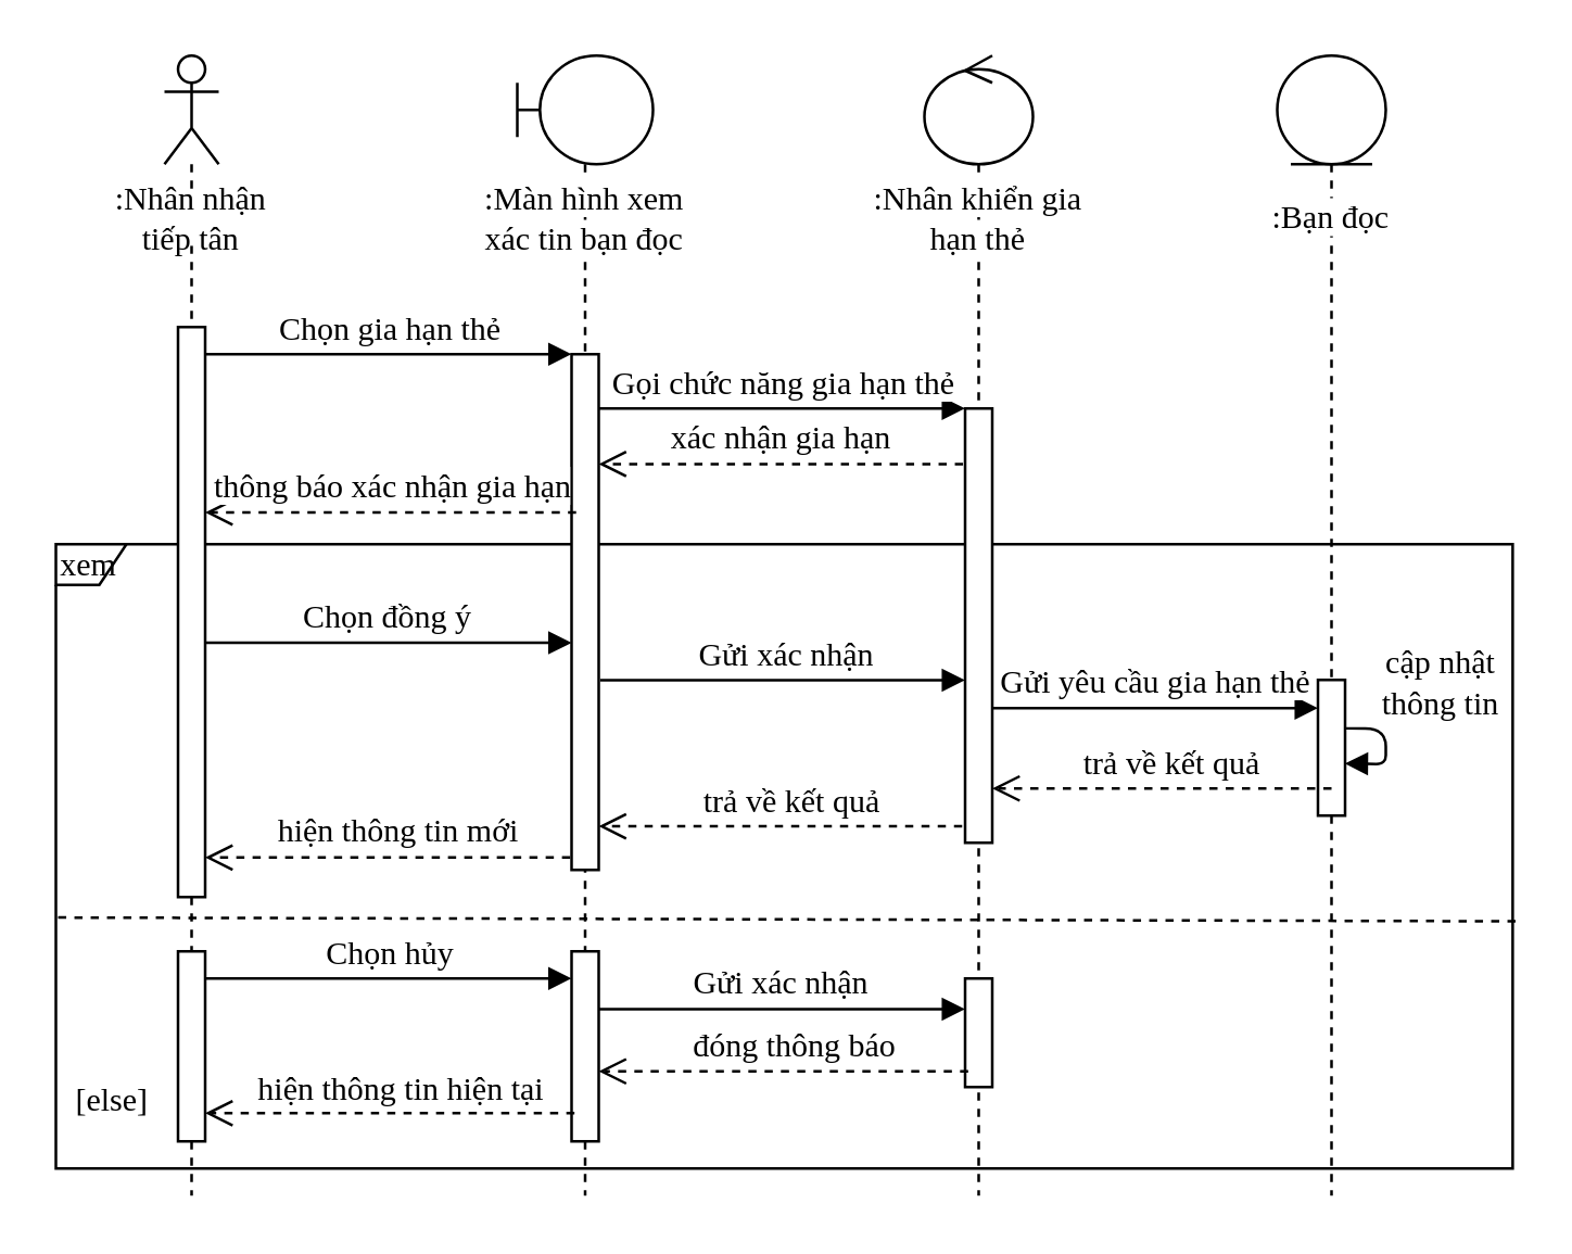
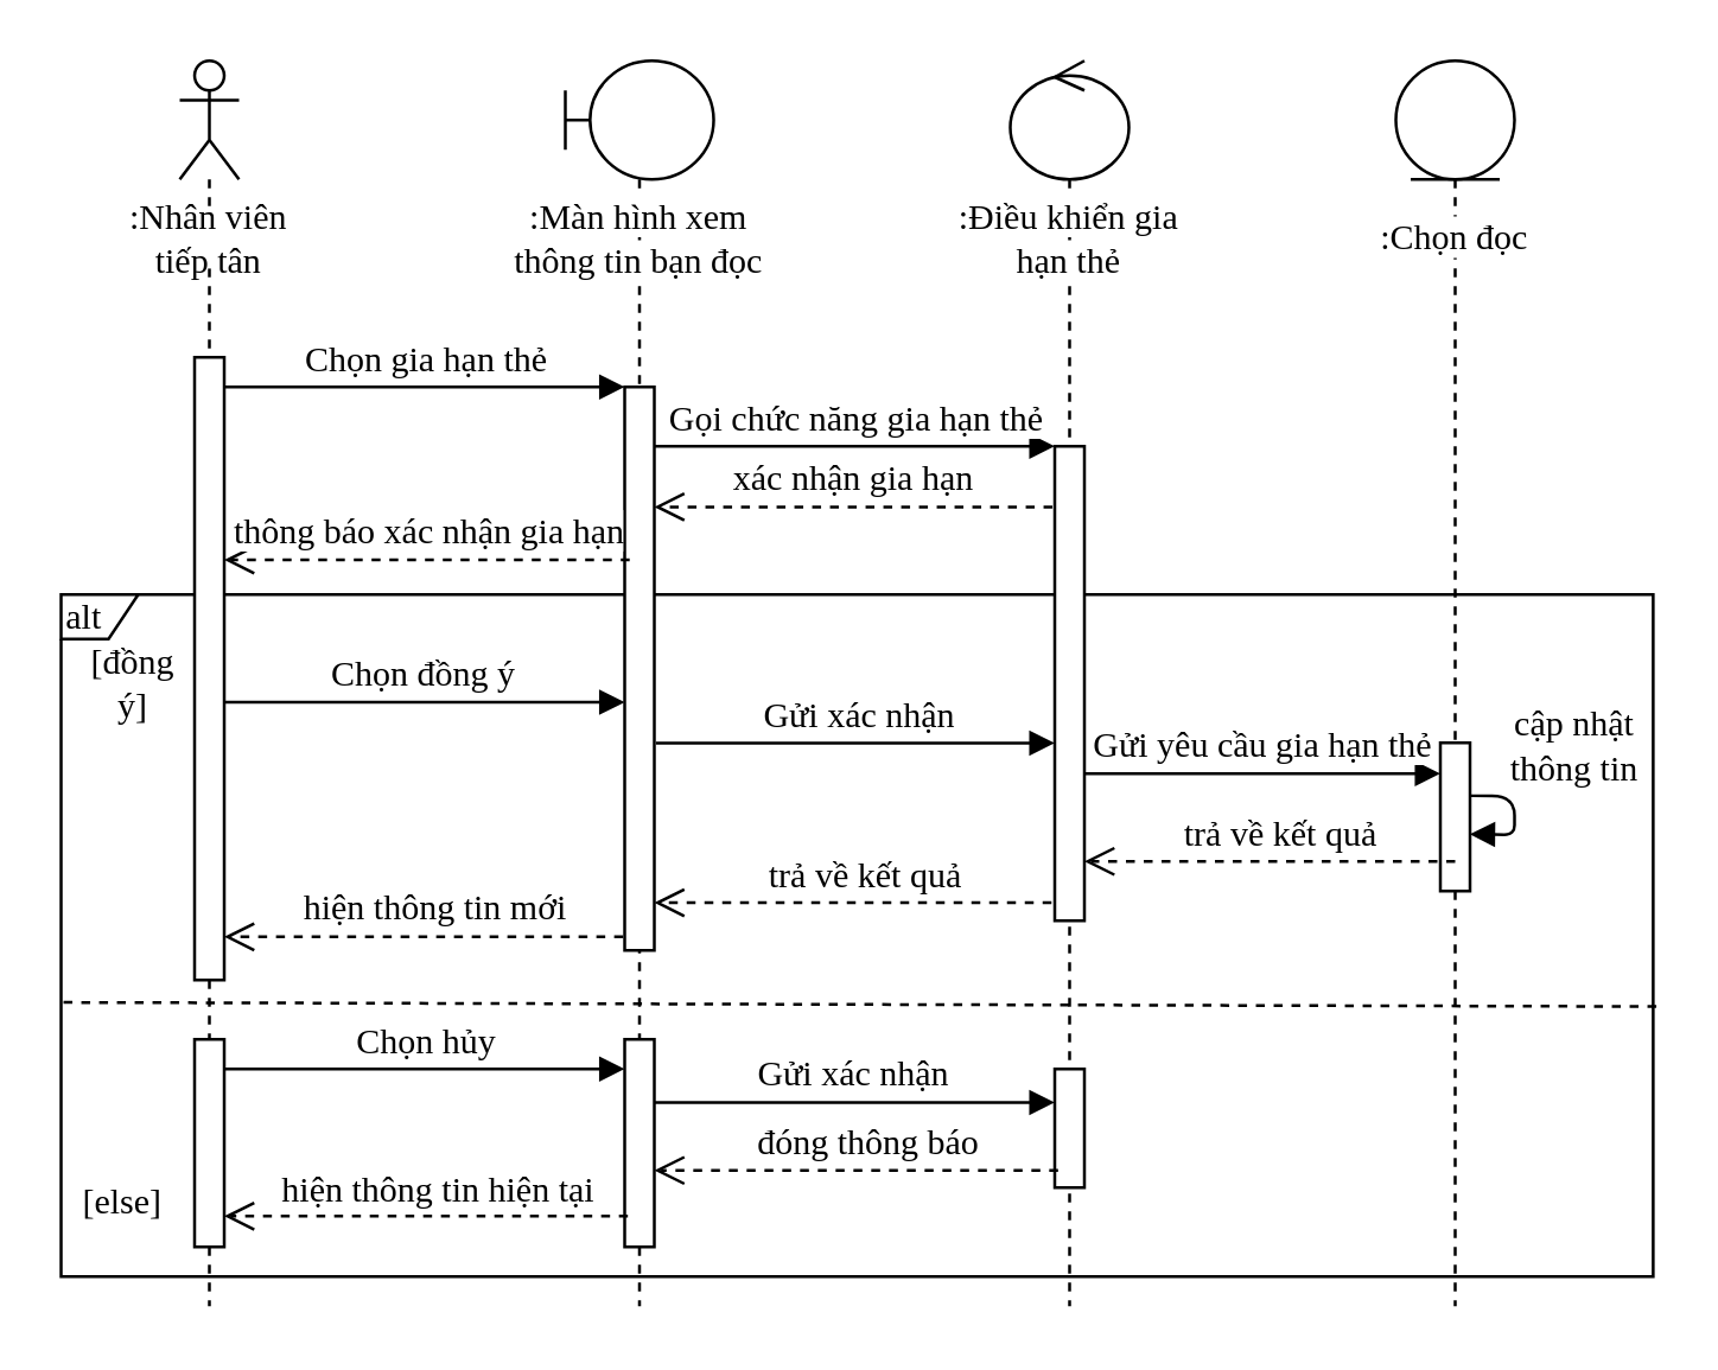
- <mxCell id="9" value=":Nhân nhận tiếp tân" style="text;html=1;strokeColor=none;fillColor=#FFFFFF;align=center;verticalAlign=middle;whiteSpace=wrap;rounded=0;fontSize=12;fontFamily=Times New Roman;" parent="1" vertex="1"><mxGeometry x="35" y="70" width="70" height="20" as="geometry" /></mxCell>
+ <mxCell id="9" value=":Nhân viên tiếp tân" style="text;html=1;strokeColor=none;fillColor=#FFFFFF;align=center;verticalAlign=middle;whiteSpace=wrap;rounded=0;fontSize=12;fontFamily=Times New Roman;" parent="1" vertex="1"><mxGeometry x="35" y="70" width="70" height="20" as="geometry" /></mxCell>
- <mxCell id="14" value="&lt;span style=&quot;background-color: rgb(255 , 255 , 255)&quot;&gt;:Màn hình xem xác tin bạn đọc&lt;/span&gt;" style="text;html=1;strokeColor=none;fillColor=none;align=center;verticalAlign=middle;whiteSpace=wrap;rounded=0;fontFamily=Times New Roman;fontSize=12;" parent="1" vertex="1"><mxGeometry x="169.83" y="70" width="90.34" height="20" as="geometry" /></mxCell>
+ <mxCell id="14" value="&lt;span style=&quot;background-color: rgb(255 , 255 , 255)&quot;&gt;:Màn hình xem thông tin bạn đọc&lt;/span&gt;" style="text;html=1;strokeColor=none;fillColor=none;align=center;verticalAlign=middle;whiteSpace=wrap;rounded=0;fontFamily=Times New Roman;fontSize=12;" parent="1" vertex="1"><mxGeometry x="169.83" y="70" width="90.34" height="20" as="geometry" /></mxCell>
- <mxCell id="15" value="&lt;span style=&quot;background-color: rgb(255 , 255 , 255)&quot;&gt;:Nhân khiển gia hạn thẻ&lt;/span&gt;" style="text;html=1;strokeColor=none;fillColor=none;align=center;verticalAlign=middle;whiteSpace=wrap;rounded=0;fontFamily=Times New Roman;fontSize=12;" parent="1" vertex="1"><mxGeometry x="320" y="70" width="80" height="20" as="geometry" /></mxCell>
+ <mxCell id="15" value="&lt;span style=&quot;background-color: rgb(255 , 255 , 255)&quot;&gt;:Điều khiển gia hạn thẻ&lt;/span&gt;" style="text;html=1;strokeColor=none;fillColor=none;align=center;verticalAlign=middle;whiteSpace=wrap;rounded=0;fontFamily=Times New Roman;fontSize=12;" parent="1" vertex="1"><mxGeometry x="320" y="70" width="80" height="20" as="geometry" /></mxCell>
- <mxCell id="26" value="&lt;span style=&quot;background-color: rgb(255 , 255 , 255)&quot;&gt;:Bạn đọc&lt;/span&gt;" style="text;html=1;strokeColor=none;fillColor=none;align=center;verticalAlign=middle;whiteSpace=wrap;rounded=0;fontFamily=Times New Roman;fontSize=12;" parent="1" vertex="1"><mxGeometry x="450" y="70" width="80" height="20" as="geometry" /></mxCell>
+ <mxCell id="26" value="&lt;span style=&quot;background-color: rgb(255 , 255 , 255)&quot;&gt;:Chọn đọc&lt;/span&gt;" style="text;html=1;strokeColor=none;fillColor=none;align=center;verticalAlign=middle;whiteSpace=wrap;rounded=0;fontFamily=Times New Roman;fontSize=12;" parent="1" vertex="1"><mxGeometry x="450" y="70" width="80" height="20" as="geometry" /></mxCell>
- <mxCell id="2" value="xem" style="shape=umlFrame;whiteSpace=wrap;html=1;width=26;height=15;fontFamily=Times New Roman;fontSize=12;align=left;" parent="1" vertex="1"><mxGeometry x="20" y="200" width="536.75" height="230" as="geometry" /></mxCell>
+ <mxCell id="2" value="alt" style="shape=umlFrame;whiteSpace=wrap;html=1;width=26;height=15;fontFamily=Times New Roman;fontSize=12;align=left;" parent="1" vertex="1"><mxGeometry x="20" y="200" width="536.75" height="230" as="geometry" /></mxCell>
+ <mxCell id="16" value="[đồng ý]" style="text;html=1;strokeColor=none;fillColor=none;align=center;verticalAlign=middle;whiteSpace=wrap;rounded=0;fontFamily=Times New Roman;fontSize=12;" parent="1" vertex="1"><mxGeometry x="29.25" y="220" width="30.75" height="20" as="geometry" /></mxCell>
